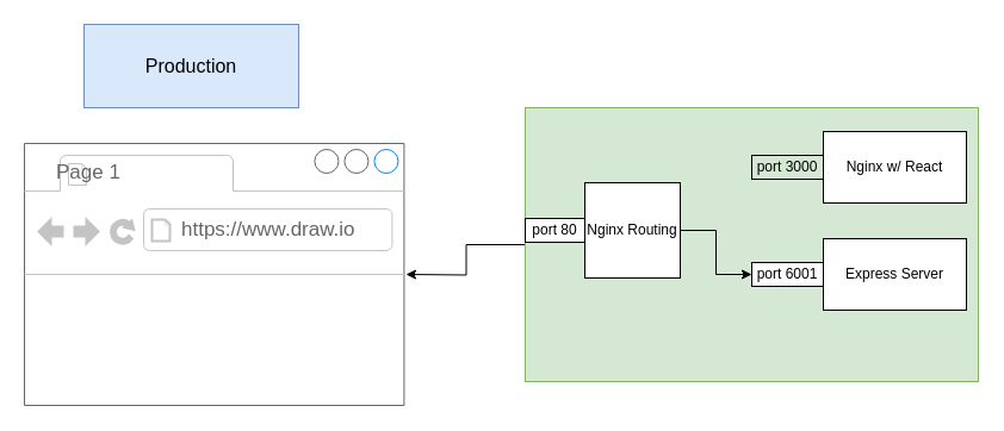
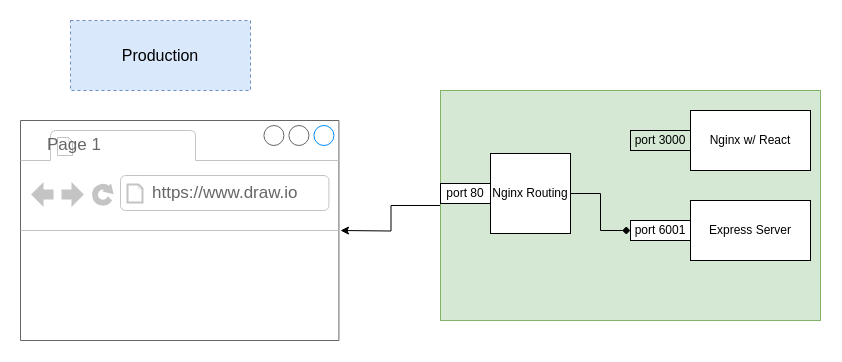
- <mxCell id="2" value="&lt;font style=&quot;font-size: 16px&quot;&gt;Production&lt;/font&gt;" style="rounded=0;whiteSpace=wrap;html=1;fillColor=#dae8fc;strokeColor=#6c8ebf;" vertex="1" parent="1"><mxGeometry x="70" y="20" width="180" height="70" as="geometry" /></mxCell>
+ <mxCell id="2" value="&lt;font style=&quot;font-size: 16px&quot;&gt;Production&lt;/font&gt;" style="rounded=0;whiteSpace=wrap;html=1;fillColor=#dae8fc;strokeColor=#6c8ebf;dashed=1;" vertex="1" parent="1"><mxGeometry x="70" y="20" width="180" height="70" as="geometry" /></mxCell>
- <mxCell id="12" style="edgeStyle=orthogonalEdgeStyle;rounded=0;orthogonalLoop=1;jettySize=auto;html=1;entryX=0;entryY=0.5;entryDx=0;entryDy=0;endSize=6;strokeColor=#000000;" edge="1" parent="1" source="13" target="10"><mxGeometry relative="1" as="geometry" /></mxCell>
+ <mxCell id="12" style="edgeStyle=orthogonalEdgeStyle;rounded=0;orthogonalLoop=1;jettySize=auto;html=1;entryX=0;entryY=0.5;entryDx=0;entryDy=0;endSize=6;strokeColor=#000000;endArrow=diamond;" edge="1" parent="1" source="13" target="10"><mxGeometry relative="1" as="geometry" /></mxCell>
